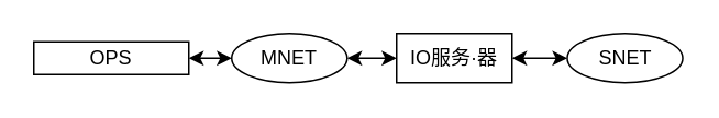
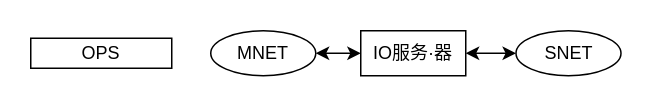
- <mxCell id="4" value="" style="endArrow=classic;startArrow=classic;html=1;rounded=0;exitX=1;exitY=0.5;exitDx=0;exitDy=0;entryX=0;entryY=0.5;entryDx=0;entryDy=0;" edge="1" parent="1" source="2" target="3"><mxGeometry width="50" height="50" relative="1" as="geometry"><mxPoint x="390" y="155" as="sourcePoint" /><mxPoint x="440" y="105" as="targetPoint" /></mxGeometry></mxCell>
